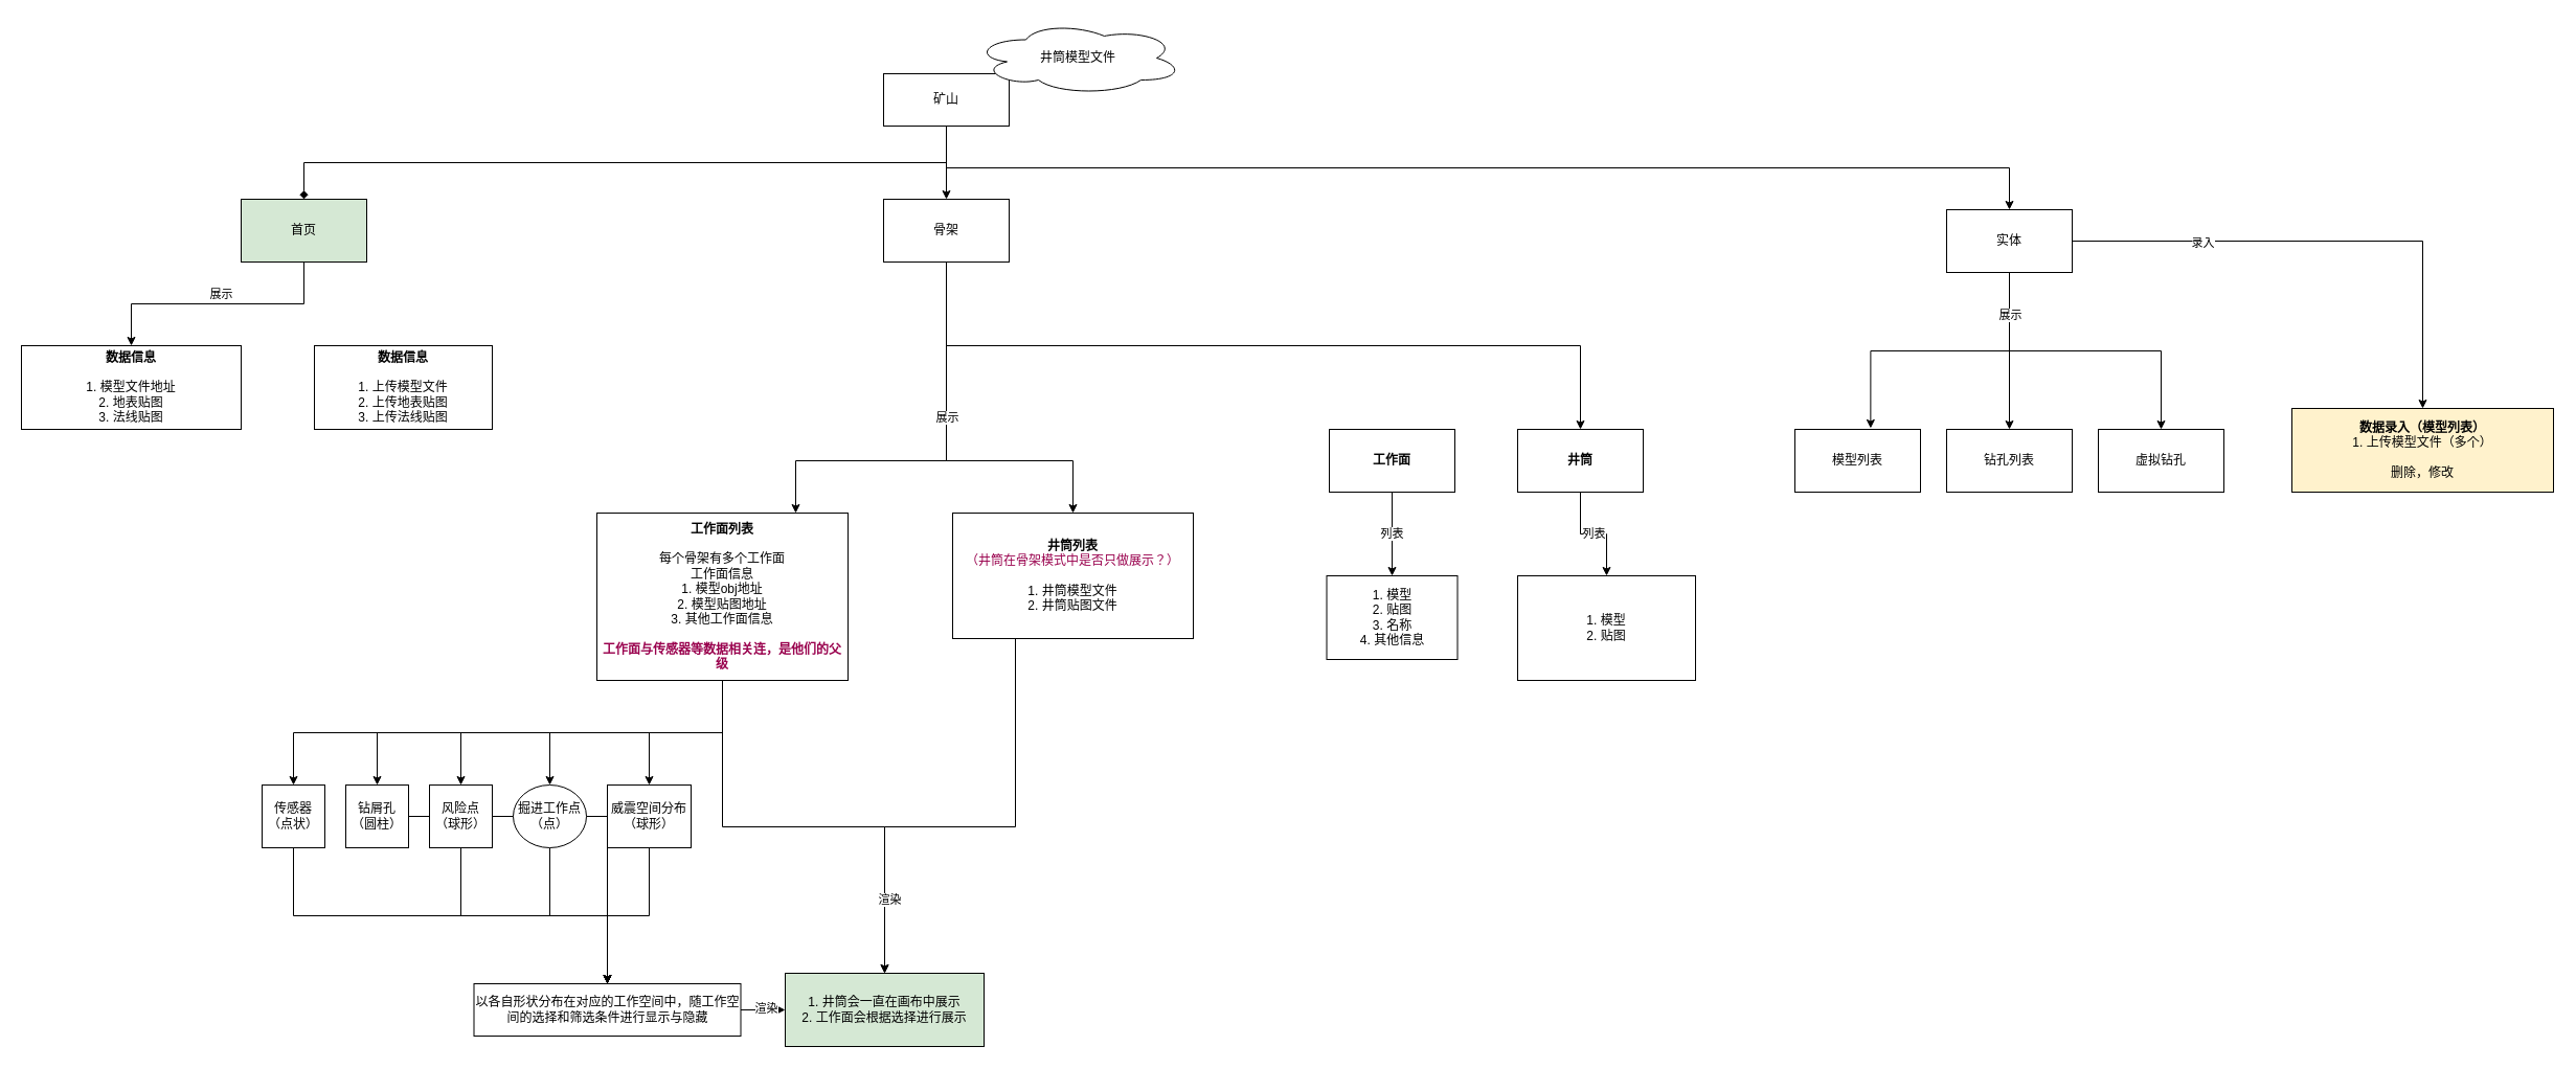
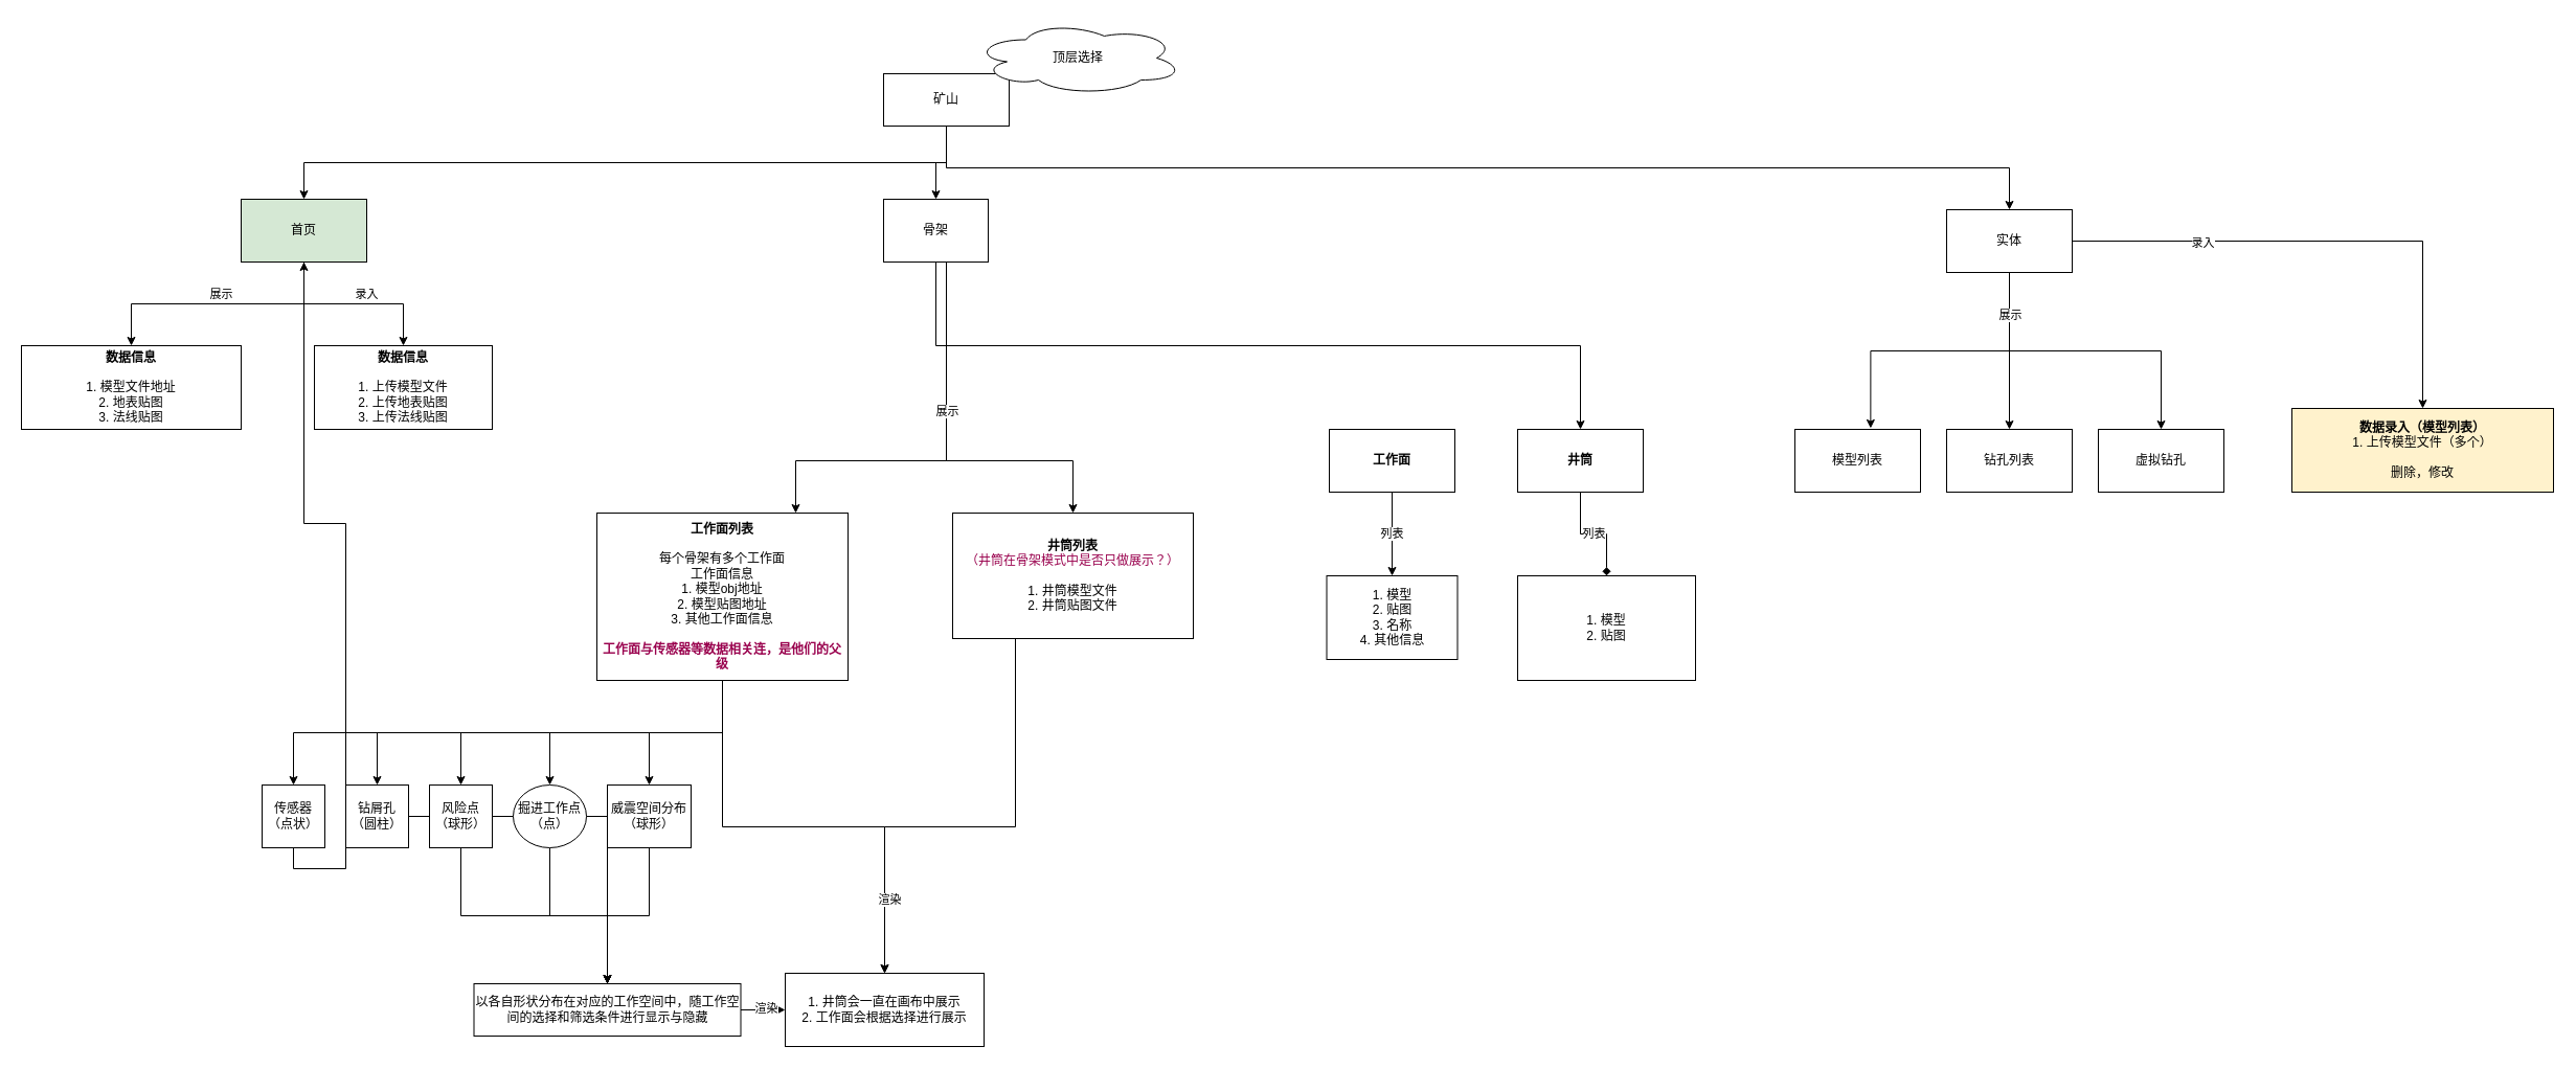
- <mxCell id="23" value="井筒模型文件" style="ellipse;shape=cloud;whiteSpace=wrap;html=1;" vertex="1" parent="1"><mxGeometry x="930" width="200" height="70" as="geometry" y="20" /></mxCell>
+ <mxCell id="23" value="顶层选择" style="ellipse;shape=cloud;whiteSpace=wrap;html=1;" vertex="1" parent="1"><mxGeometry x="930" width="200" height="70" as="geometry" y="20" /></mxCell>
- <mxCell id="2" style="edgeStyle=orthogonalEdgeStyle;rounded=0;orthogonalLoop=1;jettySize=auto;html=1;entryX=0.5;entryY=0;entryDx=0;entryDy=0;exitX=0.5;exitY=1;exitDx=0;exitDy=0;endArrow=diamond;" edge="1" parent="1" source="5" target="10"><mxGeometry relative="1" as="geometry" /></mxCell>
+ <mxCell id="2" style="edgeStyle=orthogonalEdgeStyle;rounded=0;orthogonalLoop=1;jettySize=auto;html=1;entryX=0.5;entryY=0;entryDx=0;entryDy=0;exitX=0.5;exitY=1;exitDx=0;exitDy=0;" edge="1" parent="1" source="5" target="10"><mxGeometry relative="1" as="geometry" /></mxCell>
- <mxCell id="15" value="骨架" style="rounded=0;whiteSpace=wrap;html=1;" vertex="1" parent="1"><mxGeometry x="844" y="190" width="120" height="60" as="geometry" /></mxCell>
+ <mxCell id="15" value="骨架" style="rounded=0;whiteSpace=wrap;html=1;" vertex="1" parent="1"><mxGeometry x="844" y="190" width="100" height="60" as="geometry" /></mxCell>
+ <mxCell id="8" value="" style="edgeStyle=orthogonalEdgeStyle;rounded=0;orthogonalLoop=1;jettySize=auto;html=1;entryX=0.5;entryY=0;entryDx=0;entryDy=0;" edge="1" parent="1" source="10" target="25"><mxGeometry relative="1" as="geometry"><mxPoint x="540" y="330" as="targetPoint" /></mxGeometry></mxCell>
+ <mxCell id="9" value="录入" style="edgeLabel;html=1;align=center;verticalAlign=middle;resizable=0;points=[];" vertex="1" connectable="0" parent="8"><mxGeometry x="-0.138" relative="1" as="geometry"><mxPoint x="24" y="-10" as="offset" /></mxGeometry></mxCell>
- <mxCell id="52" value="列表" style="edgeStyle=orthogonalEdgeStyle;rounded=0;orthogonalLoop=1;jettySize=auto;html=1;" edge="1" parent="1" source="53" target="55"><mxGeometry relative="1" as="geometry" /></mxCell>
+ <mxCell id="52" value="列表" style="edgeStyle=orthogonalEdgeStyle;rounded=0;orthogonalLoop=1;jettySize=auto;html=1;endArrow=diamond;" edge="1" parent="1" source="53" target="55"><mxGeometry relative="1" as="geometry" /></mxCell>
- <mxCell id="39" style="edgeStyle=orthogonalEdgeStyle;rounded=0;orthogonalLoop=1;jettySize=auto;html=1;entryX=0.5;entryY=0;entryDx=0;entryDy=0;exitX=0.5;exitY=1;exitDx=0;exitDy=0;" edge="1" parent="1" source="40" target="51"><mxGeometry relative="1" as="geometry" /></mxCell>
+ <mxCell id="39" style="edgeStyle=orthogonalEdgeStyle;rounded=0;orthogonalLoop=1;jettySize=auto;html=1;exitX=0.5;exitY=1;exitDx=0;exitDy=0;" edge="1" parent="1" source="40" target="10"><mxGeometry relative="1" as="geometry" /></mxCell>
- <mxCell id="38" value="1. 井筒会一直在画布中展示&lt;br&gt;2. 工作面会根据选择进行展示" style="rounded=0;whiteSpace=wrap;html=1;fillColor=#d5e8d4;" vertex="1" parent="1"><mxGeometry x="750" y="930" width="190" height="70" as="geometry" /></mxCell>
+ <mxCell id="38" value="1. 井筒会一直在画布中展示&lt;br&gt;2. 工作面会根据选择进行展示" style="rounded=0;whiteSpace=wrap;html=1;" vertex="1" parent="1"><mxGeometry x="750" y="930" width="190" height="70" as="geometry" /></mxCell>
